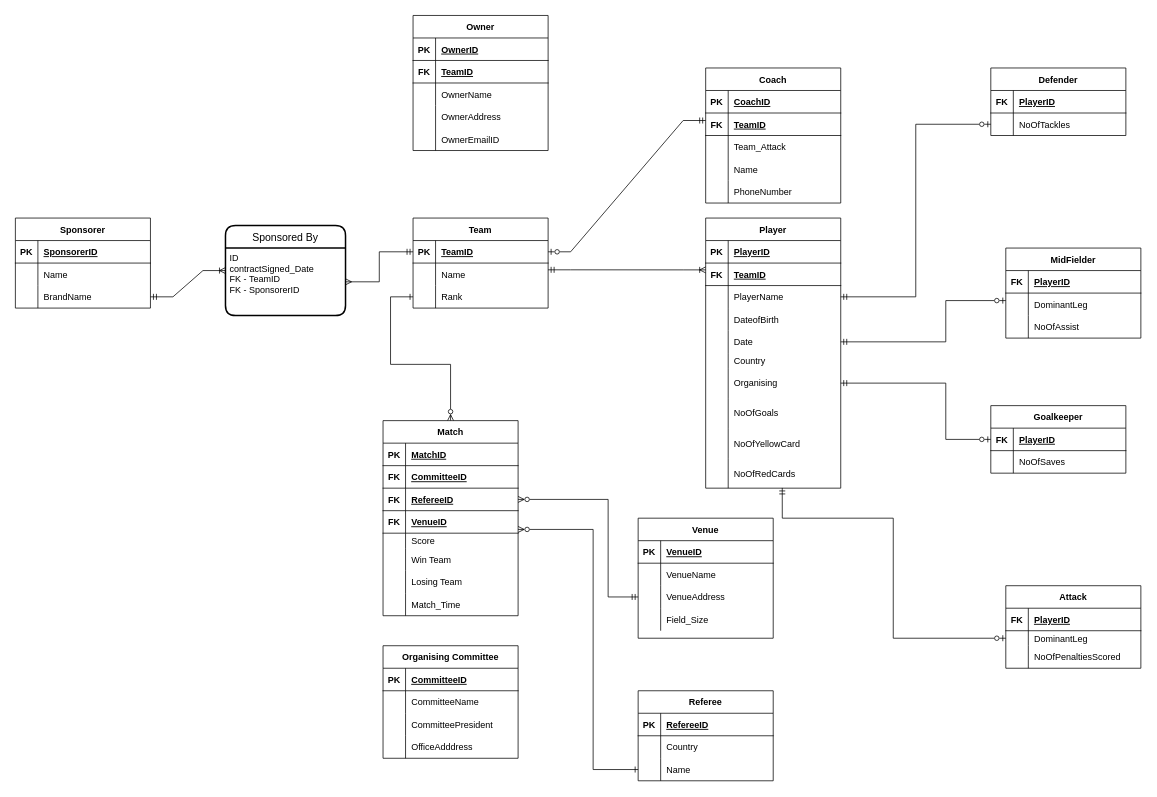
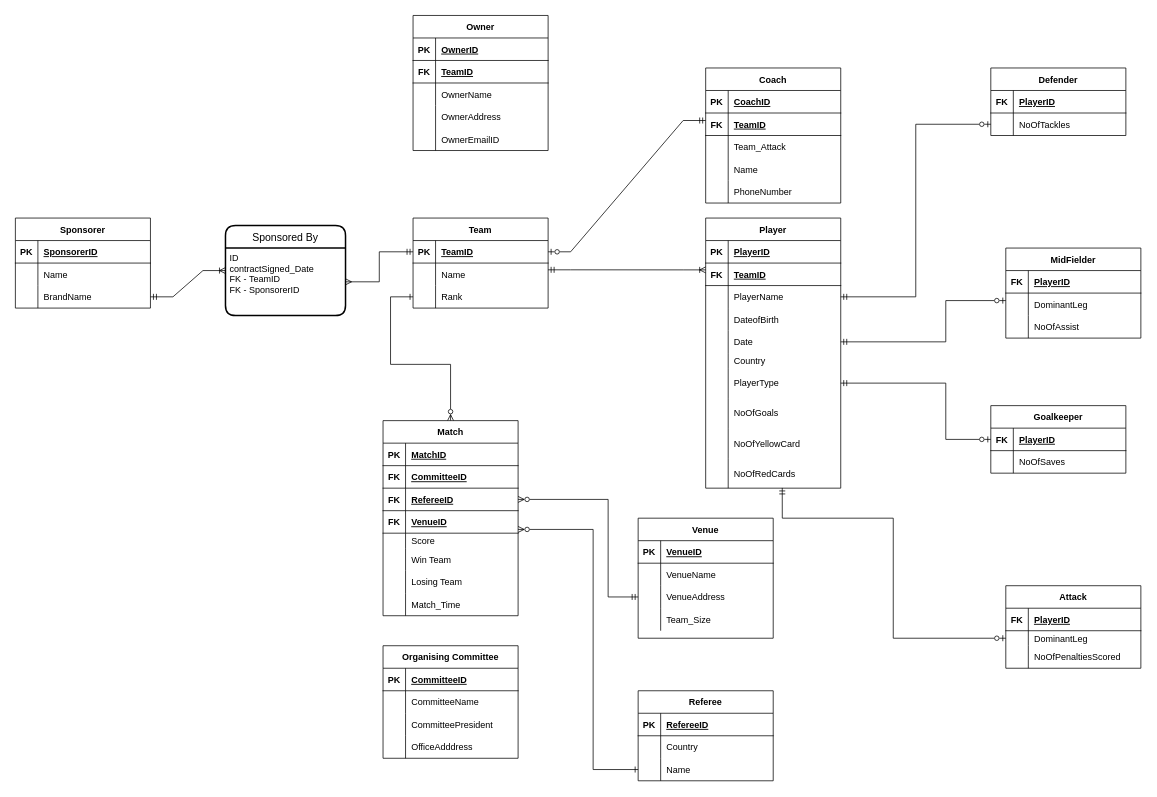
- <mxCell id="103" value="Organising" style="shape=partialRectangle;connectable=0;fillColor=none;top=0;left=0;bottom=0;right=0;align=left;spacingLeft=6;overflow=hidden;" vertex="1" parent="101"><mxGeometry x="30" width="150" height="40" as="geometry"><mxRectangle width="150" height="40" as="alternateBounds" /></mxGeometry></mxCell>
+ <mxCell id="103" value="PlayerType" style="shape=partialRectangle;connectable=0;fillColor=none;top=0;left=0;bottom=0;right=0;align=left;spacingLeft=6;overflow=hidden;" vertex="1" parent="101"><mxGeometry x="30" width="150" height="40" as="geometry"><mxRectangle width="150" height="40" as="alternateBounds" /></mxGeometry></mxCell>
- <mxCell id="125" value="Field_Size" style="shape=partialRectangle;connectable=0;fillColor=none;top=0;left=0;bottom=0;right=0;align=left;spacingLeft=6;overflow=hidden;" parent="123" vertex="1"><mxGeometry x="30" width="150" height="30" as="geometry"><mxRectangle width="150" height="30" as="alternateBounds" /></mxGeometry></mxCell>
+ <mxCell id="125" value="Team_Size" style="shape=partialRectangle;connectable=0;fillColor=none;top=0;left=0;bottom=0;right=0;align=left;spacingLeft=6;overflow=hidden;" parent="123" vertex="1"><mxGeometry x="30" width="150" height="30" as="geometry"><mxRectangle width="150" height="30" as="alternateBounds" /></mxGeometry></mxCell>
